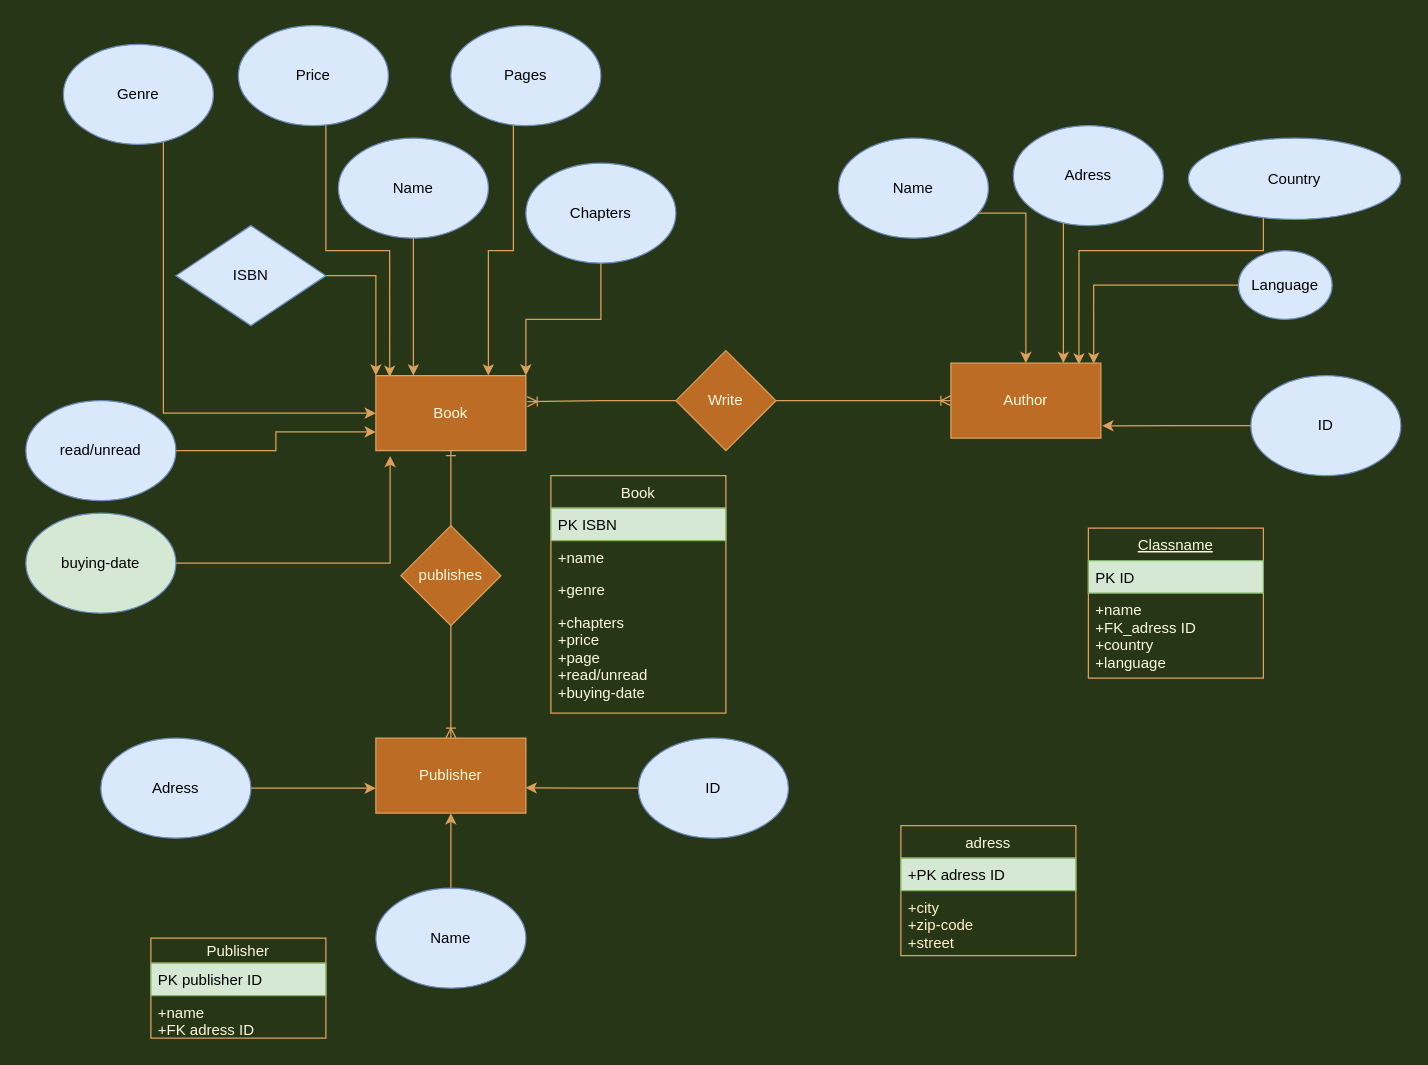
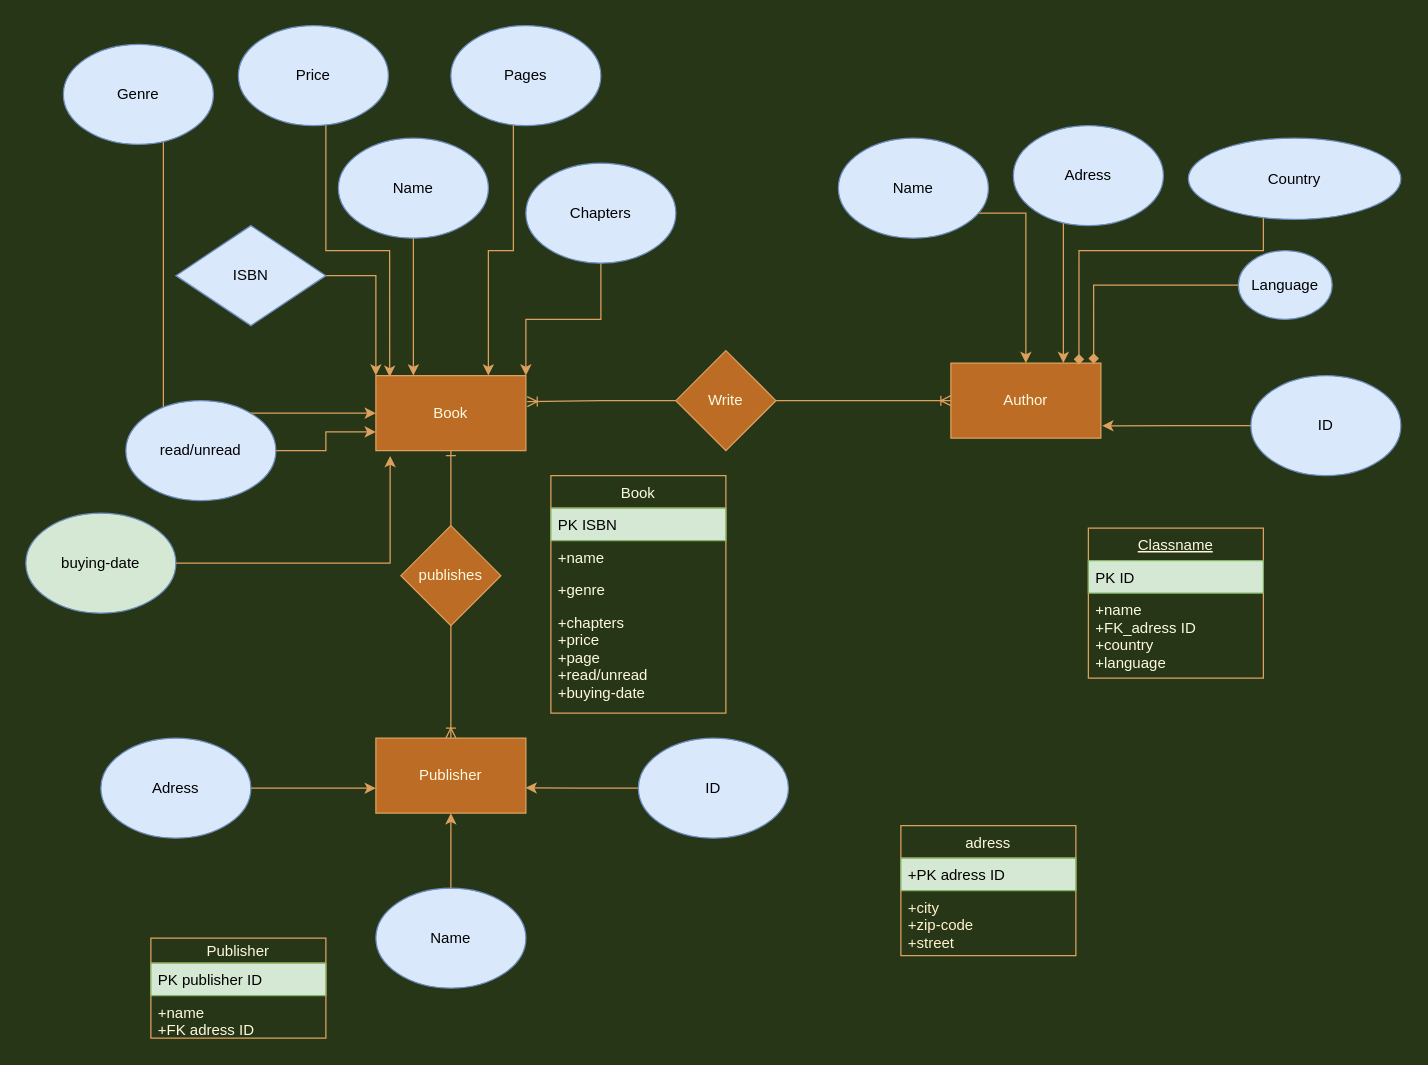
- <mxCell id="27" style="edgeStyle=orthogonalEdgeStyle;rounded=0;orthogonalLoop=1;jettySize=auto;html=1;entryX=0.952;entryY=0.008;entryDx=0;entryDy=0;entryPerimeter=0;labelBackgroundColor=#283618;strokeColor=#DDA15E;fontColor=#FEFAE0;" edge="1" parent="1" source="28" target="6"><mxGeometry relative="1" as="geometry" /></mxCell>
+ <mxCell id="27" style="edgeStyle=orthogonalEdgeStyle;rounded=0;orthogonalLoop=1;jettySize=auto;html=1;entryX=0.952;entryY=0.008;entryDx=0;entryDy=0;entryPerimeter=0;labelBackgroundColor=#283618;strokeColor=#DDA15E;fontColor=#FEFAE0;endArrow=diamond;" edge="1" parent="1" source="28" target="6"><mxGeometry relative="1" as="geometry" /></mxCell>
- <mxCell id="19" style="edgeStyle=orthogonalEdgeStyle;rounded=0;orthogonalLoop=1;jettySize=auto;html=1;entryX=0.854;entryY=0.02;entryDx=0;entryDy=0;entryPerimeter=0;labelBackgroundColor=#283618;strokeColor=#DDA15E;fontColor=#FEFAE0;" edge="1" parent="1" source="20" target="6"><mxGeometry relative="1" as="geometry"><Array as="points"><mxPoint x="1010" y="200" /><mxPoint x="862" y="200" /></Array></mxGeometry></mxCell>
+ <mxCell id="19" style="edgeStyle=orthogonalEdgeStyle;rounded=0;orthogonalLoop=1;jettySize=auto;html=1;entryX=0.854;entryY=0.02;entryDx=0;entryDy=0;entryPerimeter=0;labelBackgroundColor=#283618;strokeColor=#DDA15E;fontColor=#FEFAE0;endArrow=diamond;" edge="1" parent="1" source="20" target="6"><mxGeometry relative="1" as="geometry"><Array as="points"><mxPoint x="1010" y="200" /><mxPoint x="862" y="200" /></Array></mxGeometry></mxCell>
- <mxCell id="31" value="read/unread" style="ellipse;whiteSpace=wrap;html=1;fillColor=#dae8fc;strokeColor=#6c8ebf;" vertex="1" parent="1"><mxGeometry x="20" y="320" width="120" height="80" as="geometry" /></mxCell>
+ <mxCell id="31" value="read/unread" style="ellipse;whiteSpace=wrap;html=1;fillColor=#dae8fc;strokeColor=#6c8ebf;" vertex="1" parent="1"><mxGeometry x="100" y="320" width="120" height="80" as="geometry" /></mxCell>
